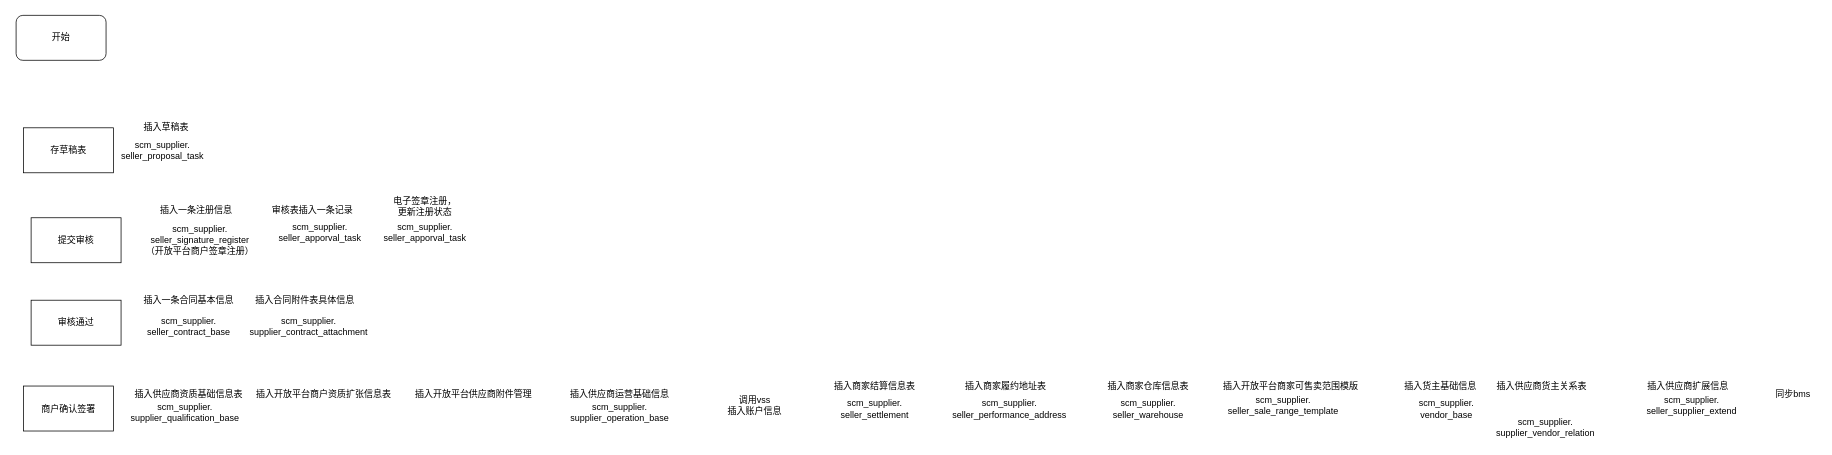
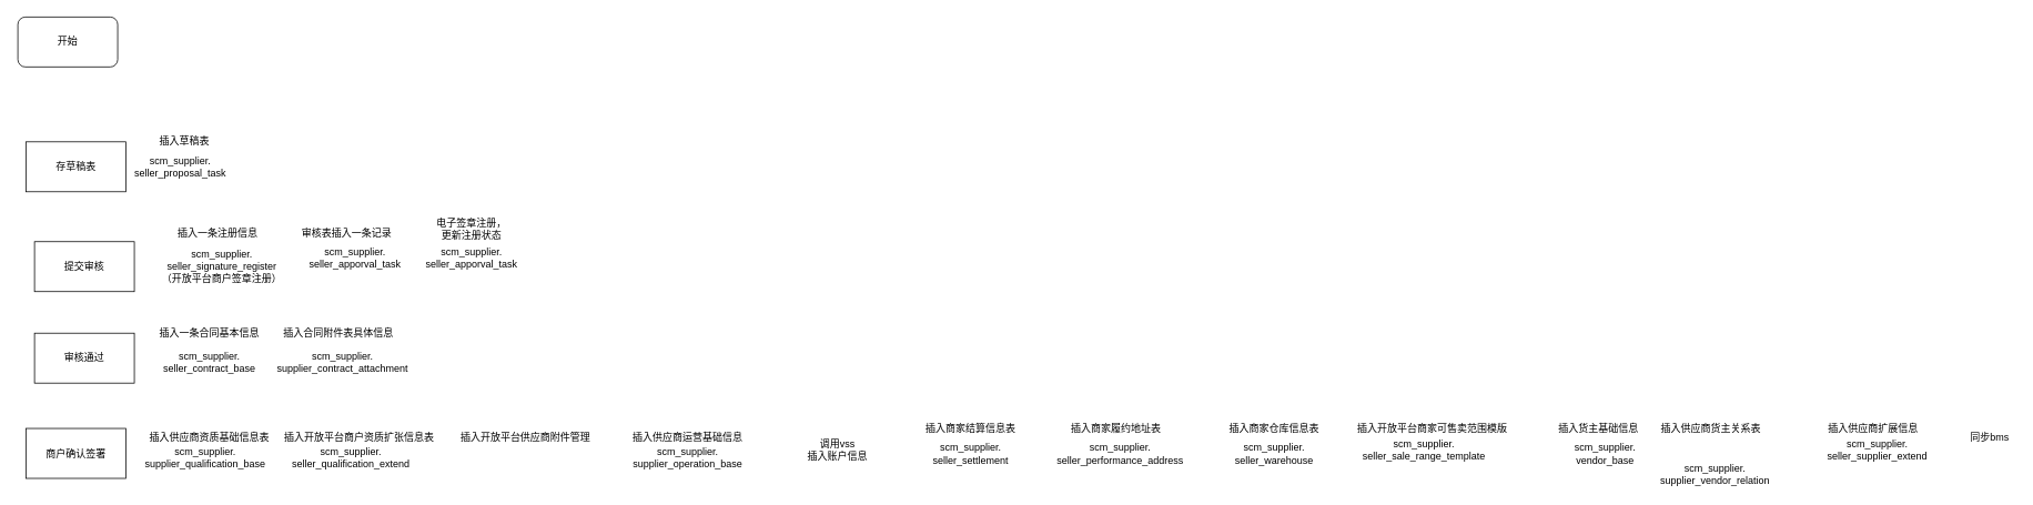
+ <mxCell id="21" value="&lt;div&gt;scm_supplier.&lt;/div&gt;&lt;div&gt;seller_qualification_extend&lt;br&gt;&lt;/div&gt;" style="text;html=1;resizable=0;autosize=1;align=center;verticalAlign=middle;points=[];fillColor=none;strokeColor=none;rounded=0;fontColor=#000000;" vertex="1" parent="1"><mxGeometry x="340" y="535" width="160" height="30" as="geometry" /></mxCell>
